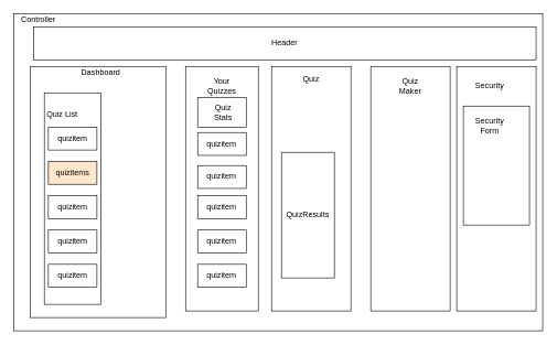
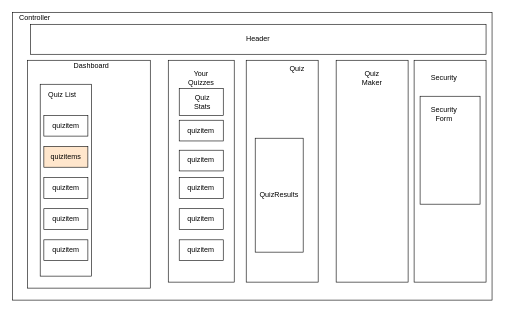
- <mxCell id="9" value="Quiz" style="text;html=1;strokeColor=none;fillColor=none;align=center;verticalAlign=middle;whiteSpace=wrap;rounded=0;" parent="1" vertex="1"><mxGeometry x="450" y="110" width="40" height="20" as="geometry" /></mxCell>
+ <mxCell id="9" value="Quiz" style="text;html=1;strokeColor=none;fillColor=none;align=center;verticalAlign=middle;whiteSpace=wrap;rounded=0;" parent="1" vertex="1"><mxGeometry x="475" y="105" width="40" height="20" as="geometry" /></mxCell>
- <mxCell id="20" value="Quiz List" style="text;html=1;strokeColor=none;fillColor=none;align=center;verticalAlign=middle;whiteSpace=wrap;rounded=0;" parent="1" vertex="1"><mxGeometry x="68.657" y="163.649" width="48.955" height="17.297" as="geometry" /></mxCell>
+ <mxCell id="20" value="Quiz List" style="text;html=1;strokeColor=none;fillColor=none;align=center;verticalAlign=middle;whiteSpace=wrap;rounded=0;" parent="1" vertex="1"><mxGeometry x="78.657" y="148.649" width="48.955" height="17.297" as="geometry" /></mxCell>
